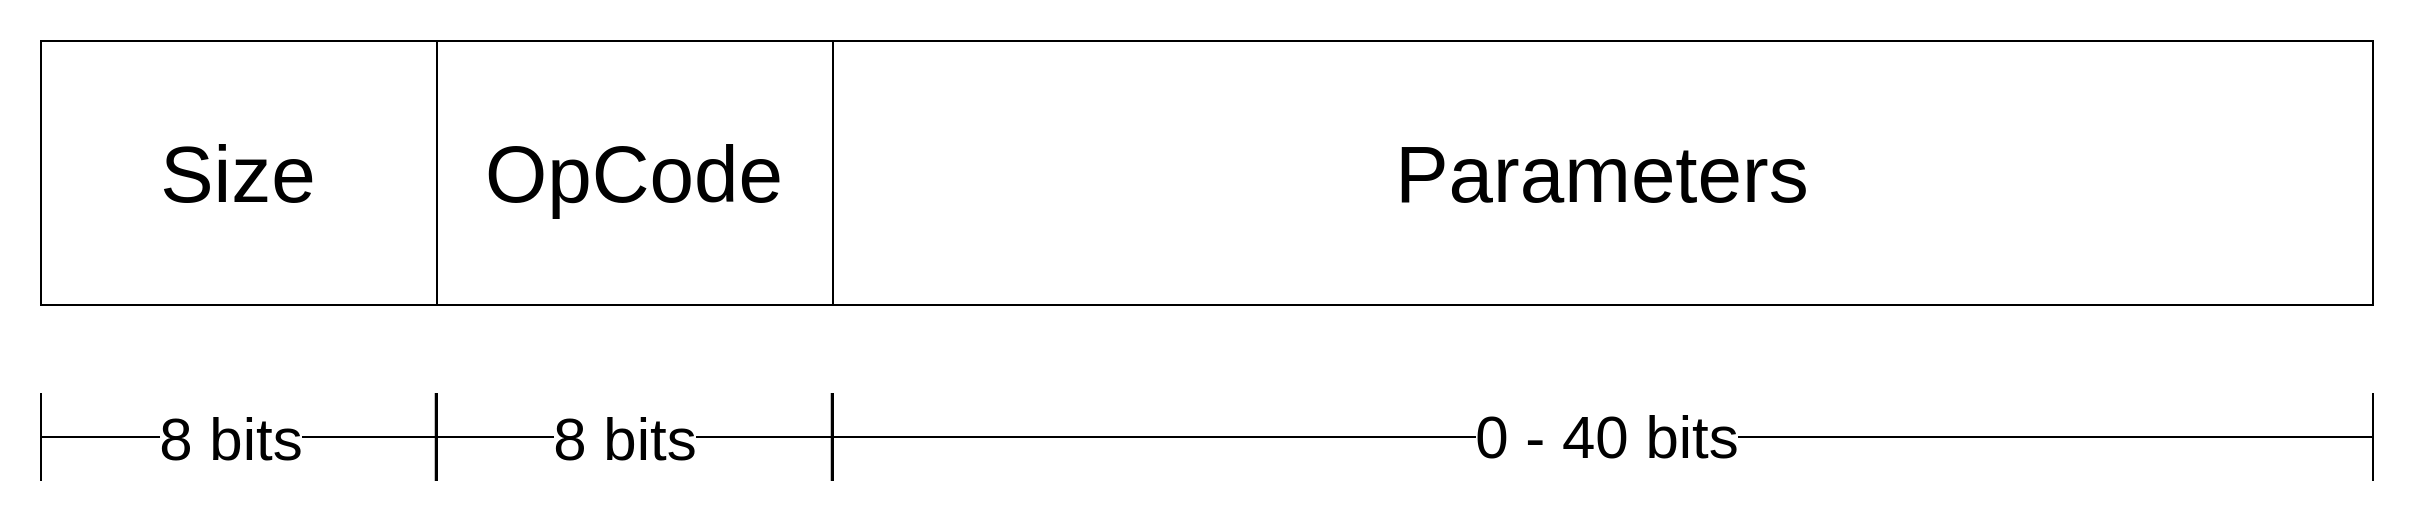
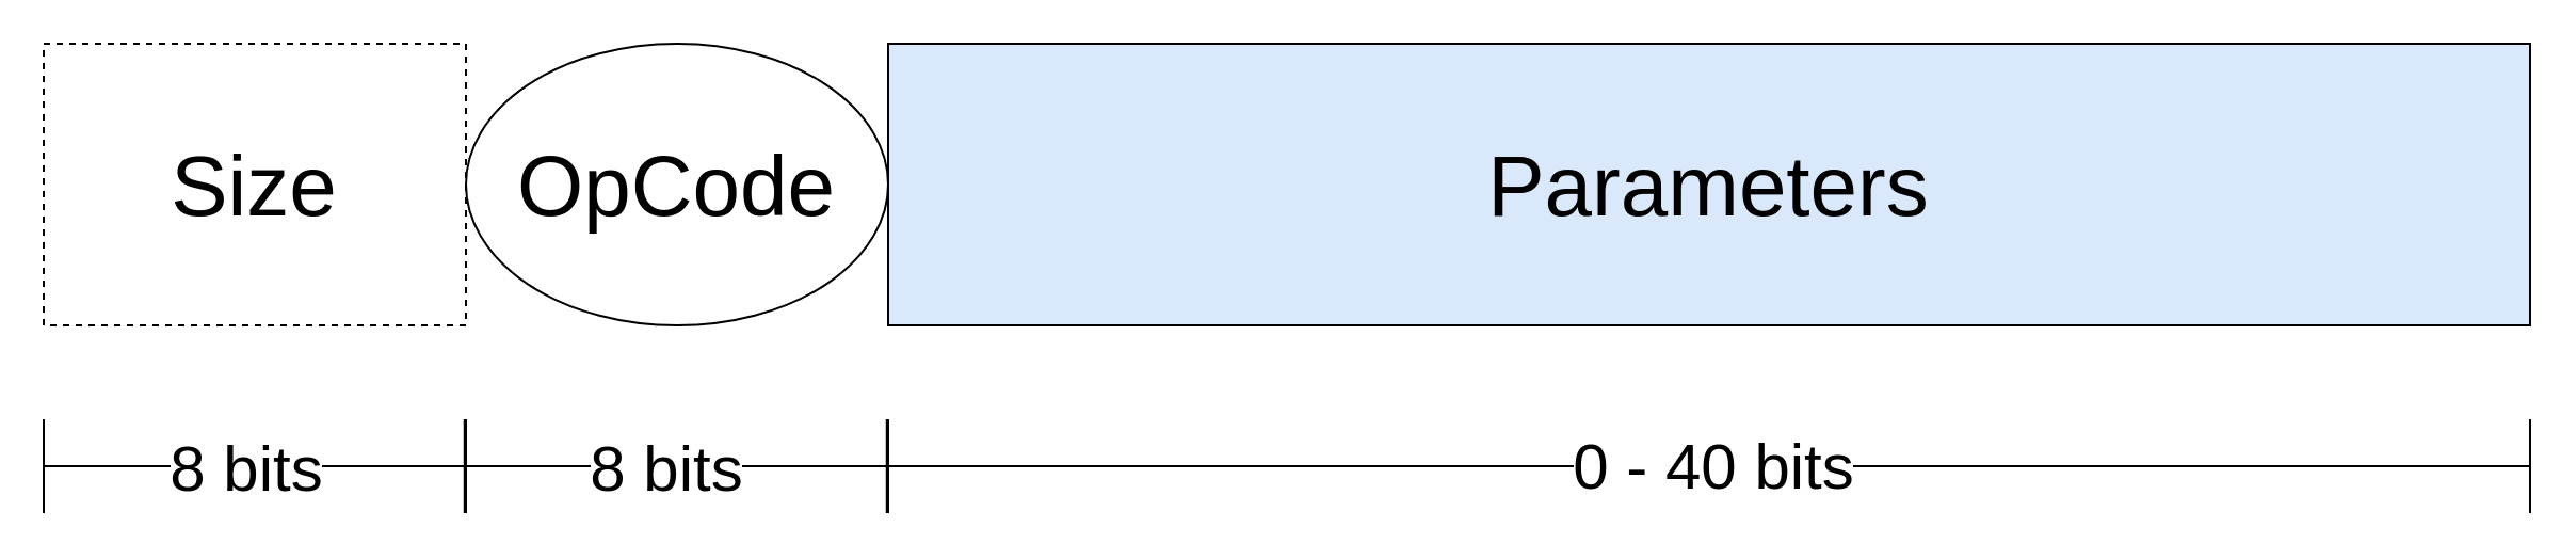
- <mxCell id="3" value="&lt;font style=&quot;font-size: 40px;&quot;&gt;Size&lt;/font&gt;" style="rounded=0;whiteSpace=wrap;html=1;container=0;" vertex="1" parent="2"><mxGeometry width="198.0" height="132" as="geometry" /></mxCell>
+ <mxCell id="3" value="&lt;font style=&quot;font-size: 40px;&quot;&gt;Size&lt;/font&gt;" style="rounded=0;whiteSpace=wrap;html=1;container=0;dashed=1;" vertex="1" parent="2"><mxGeometry width="198.0" height="132" as="geometry" /></mxCell>
- <mxCell id="4" value="&lt;font style=&quot;font-size: 40px;&quot;&gt;OpCode&lt;/font&gt;" style="rounded=0;whiteSpace=wrap;html=1;container=0;" vertex="1" parent="2"><mxGeometry x="198.0" width="198.0" height="132" as="geometry" /></mxCell>
+ <mxCell id="4" value="&lt;font style=&quot;font-size: 40px;&quot;&gt;OpCode&lt;/font&gt;" style="ellipse;whiteSpace=wrap;html=1;container=0;" vertex="1" parent="2"><mxGeometry x="198.0" width="198.0" height="132" as="geometry" /></mxCell>
- <mxCell id="5" value="&lt;font style=&quot;font-size: 40px;&quot;&gt;Parameters&lt;/font&gt;" style="rounded=0;whiteSpace=wrap;html=1;container=0;" vertex="1" parent="2"><mxGeometry x="396.0" width="770.0" height="132" as="geometry" /></mxCell>
+ <mxCell id="5" value="&lt;font style=&quot;font-size: 40px;&quot;&gt;Parameters&lt;/font&gt;" style="rounded=0;whiteSpace=wrap;html=1;container=0;fillColor=#dae8fc;" vertex="1" parent="2"><mxGeometry x="396.0" width="770.0" height="132" as="geometry" /></mxCell>
